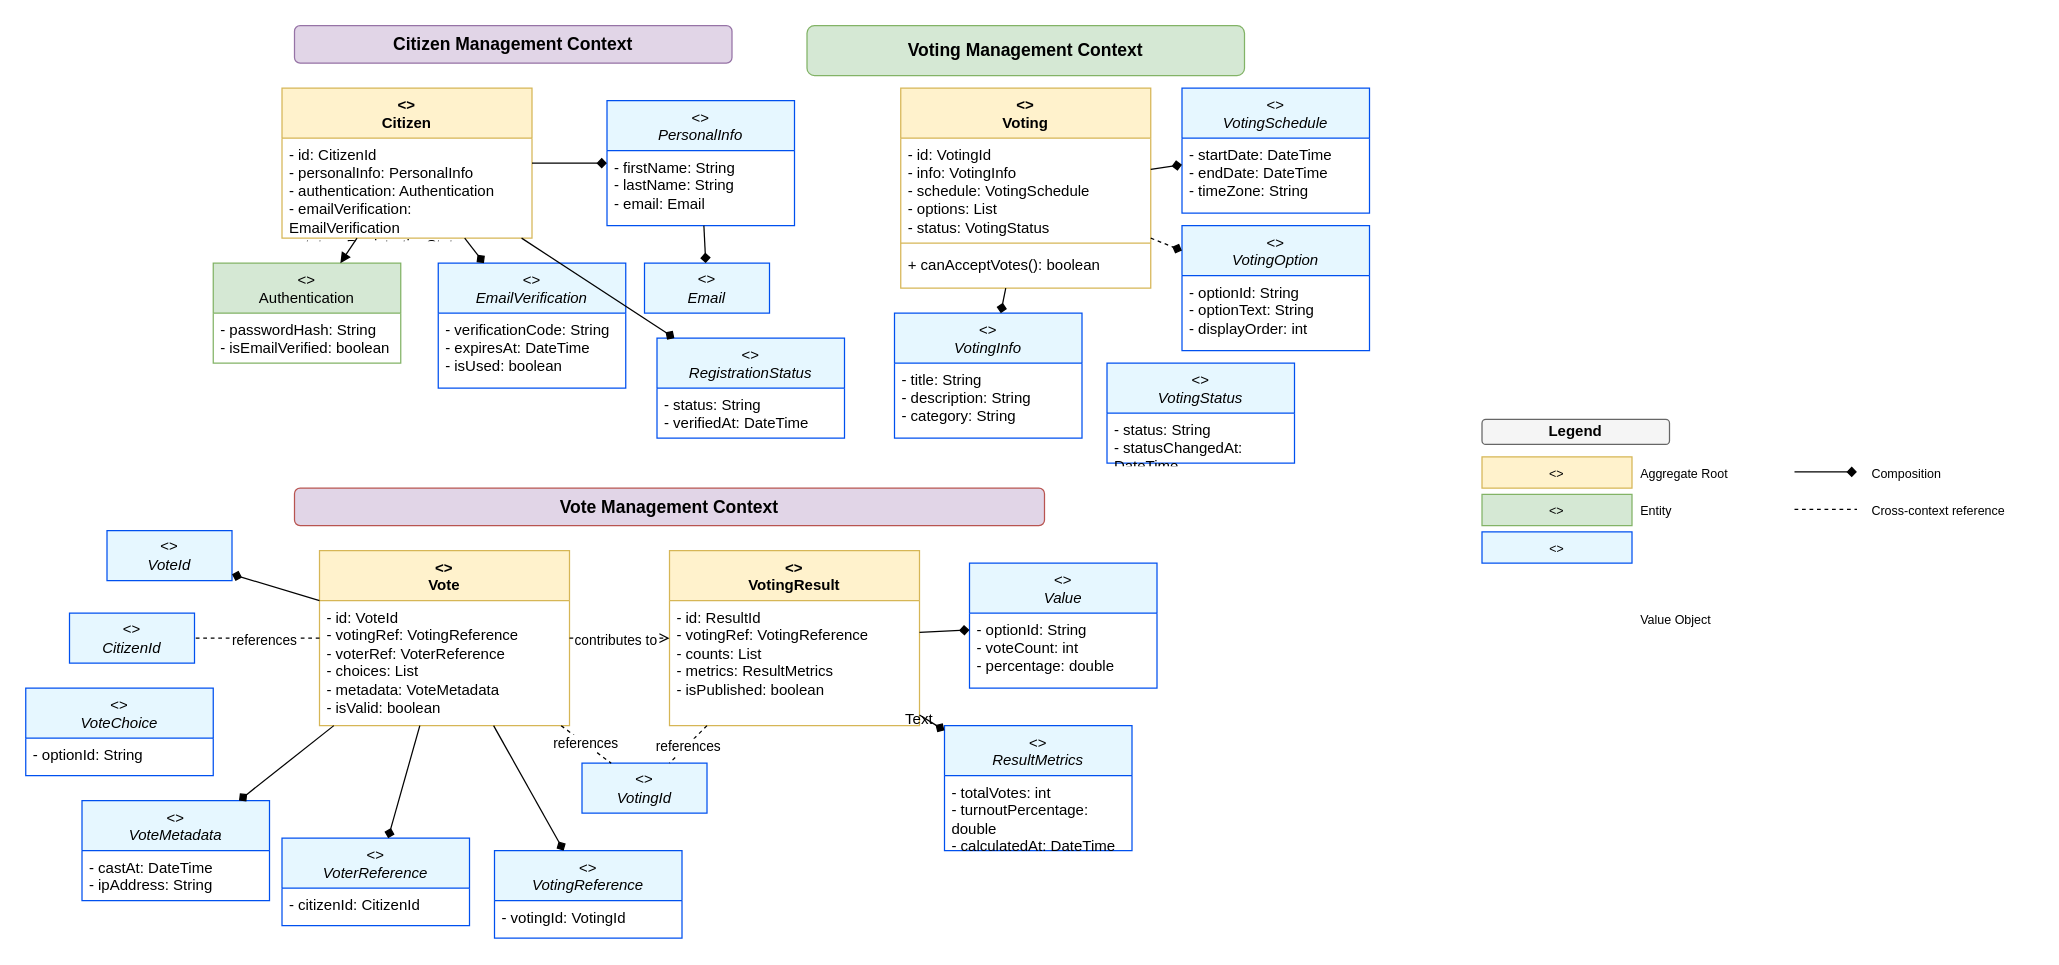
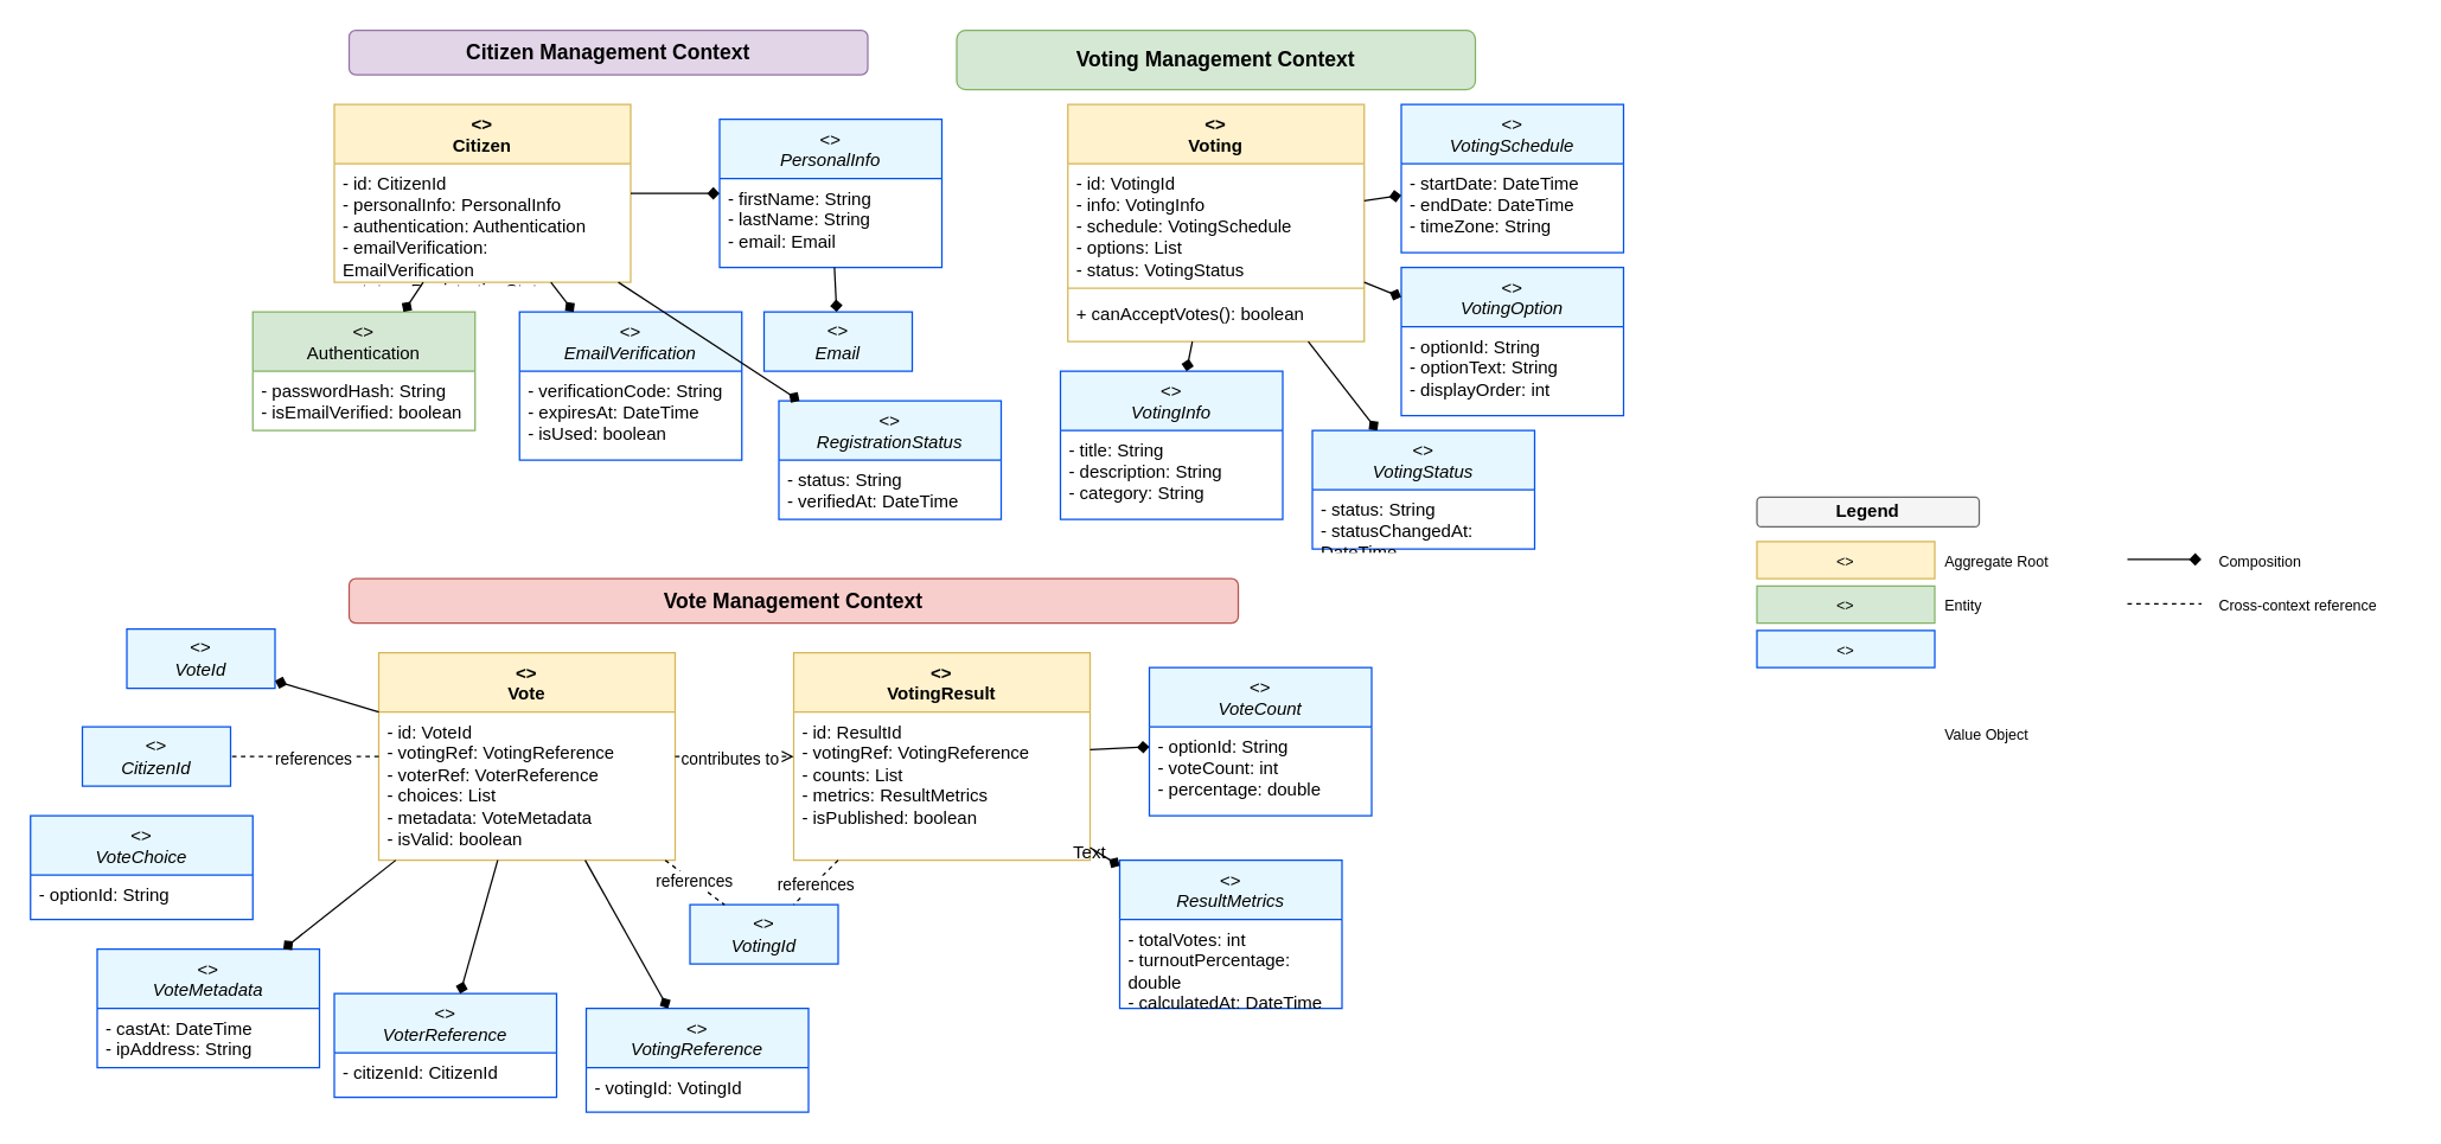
- <mxCell id="74" value="" style="endArrow=diamond;html=1;rounded=0;endFill=1;dashed=1;" parent="1" source="12" target="32" edge="1"><mxGeometry width="50" height="50" relative="1" as="geometry"><mxPoint x="920" y="170" as="sourcePoint" /><mxPoint x="935" y="240" as="targetPoint" /></mxGeometry></mxCell>
+ <mxCell id="74" value="" style="endArrow=diamond;html=1;rounded=0;endFill=1;" parent="1" source="12" target="32" edge="1"><mxGeometry width="50" height="50" relative="1" as="geometry"><mxPoint x="920" y="170" as="sourcePoint" /><mxPoint x="935" y="240" as="targetPoint" /></mxGeometry></mxCell>
- <mxCell id="48" value="" style="endArrow=block;html=1;rounded=0;endFill=1;" parent="1" source="3" target="7" edge="1"><mxGeometry width="50" height="50" relative="1" as="geometry"><mxPoint x="305" y="210" as="sourcePoint" /><mxPoint x="305" y="220" as="targetPoint" /></mxGeometry></mxCell>
+ <mxCell id="48" value="" style="endArrow=diamond;html=1;rounded=0;endFill=1;" parent="1" source="3" target="7" edge="1"><mxGeometry width="50" height="50" relative="1" as="geometry"><mxPoint x="305" y="210" as="sourcePoint" /><mxPoint x="305" y="220" as="targetPoint" /></mxGeometry></mxCell>
+ <mxCell id="73" value="" style="endArrow=diamond;html=1;rounded=0;endFill=1;" parent="1" source="12" target="30" edge="1"><mxGeometry width="50" height="50" relative="1" as="geometry"><mxPoint x="920" y="190" as="sourcePoint" /><mxPoint x="1095" y="230" as="targetPoint" /></mxGeometry></mxCell>
- <mxCell id="18" value="Vote Management Context" style="rounded=1;whiteSpace=wrap;html=1;fontSize=14;fontStyle=1;fillColor=#e1d5e7;strokeColor=#b85450;" parent="1" vertex="1"><mxGeometry x="235" y="390" width="600" height="30" as="geometry" /></mxCell>
+ <mxCell id="18" value="Vote Management Context" style="rounded=1;whiteSpace=wrap;html=1;fontSize=14;fontStyle=1;fillColor=#f8cecc;strokeColor=#b85450;" parent="1" vertex="1"><mxGeometry x="235" y="390" width="600" height="30" as="geometry" /></mxCell>
- <mxCell id="43" value="&lt;&lt;Value Object&gt;&gt;&#10;Value" style="swimlane;fontStyle=2;align=center;verticalAlign=top;childLayout=stackLayout;horizontal=1;startSize=40;horizontalStack=0;resizeParent=1;resizeParentMax=0;resizeLast=0;collapsible=1;marginBottom=0;whiteSpace=wrap;html=1;fillColor=#e6f7ff;strokeColor=#0050ef;" parent="1" vertex="1"><mxGeometry x="775" y="450" width="150" height="100" as="geometry" /></mxCell>
+ <mxCell id="43" value="&lt;&lt;Value Object&gt;&gt;&#10;VoteCount" style="swimlane;fontStyle=2;align=center;verticalAlign=top;childLayout=stackLayout;horizontal=1;startSize=40;horizontalStack=0;resizeParent=1;resizeParentMax=0;resizeLast=0;collapsible=1;marginBottom=0;whiteSpace=wrap;html=1;fillColor=#e6f7ff;strokeColor=#0050ef;" parent="1" vertex="1"><mxGeometry x="775" y="450" width="150" height="100" as="geometry" /></mxCell>
